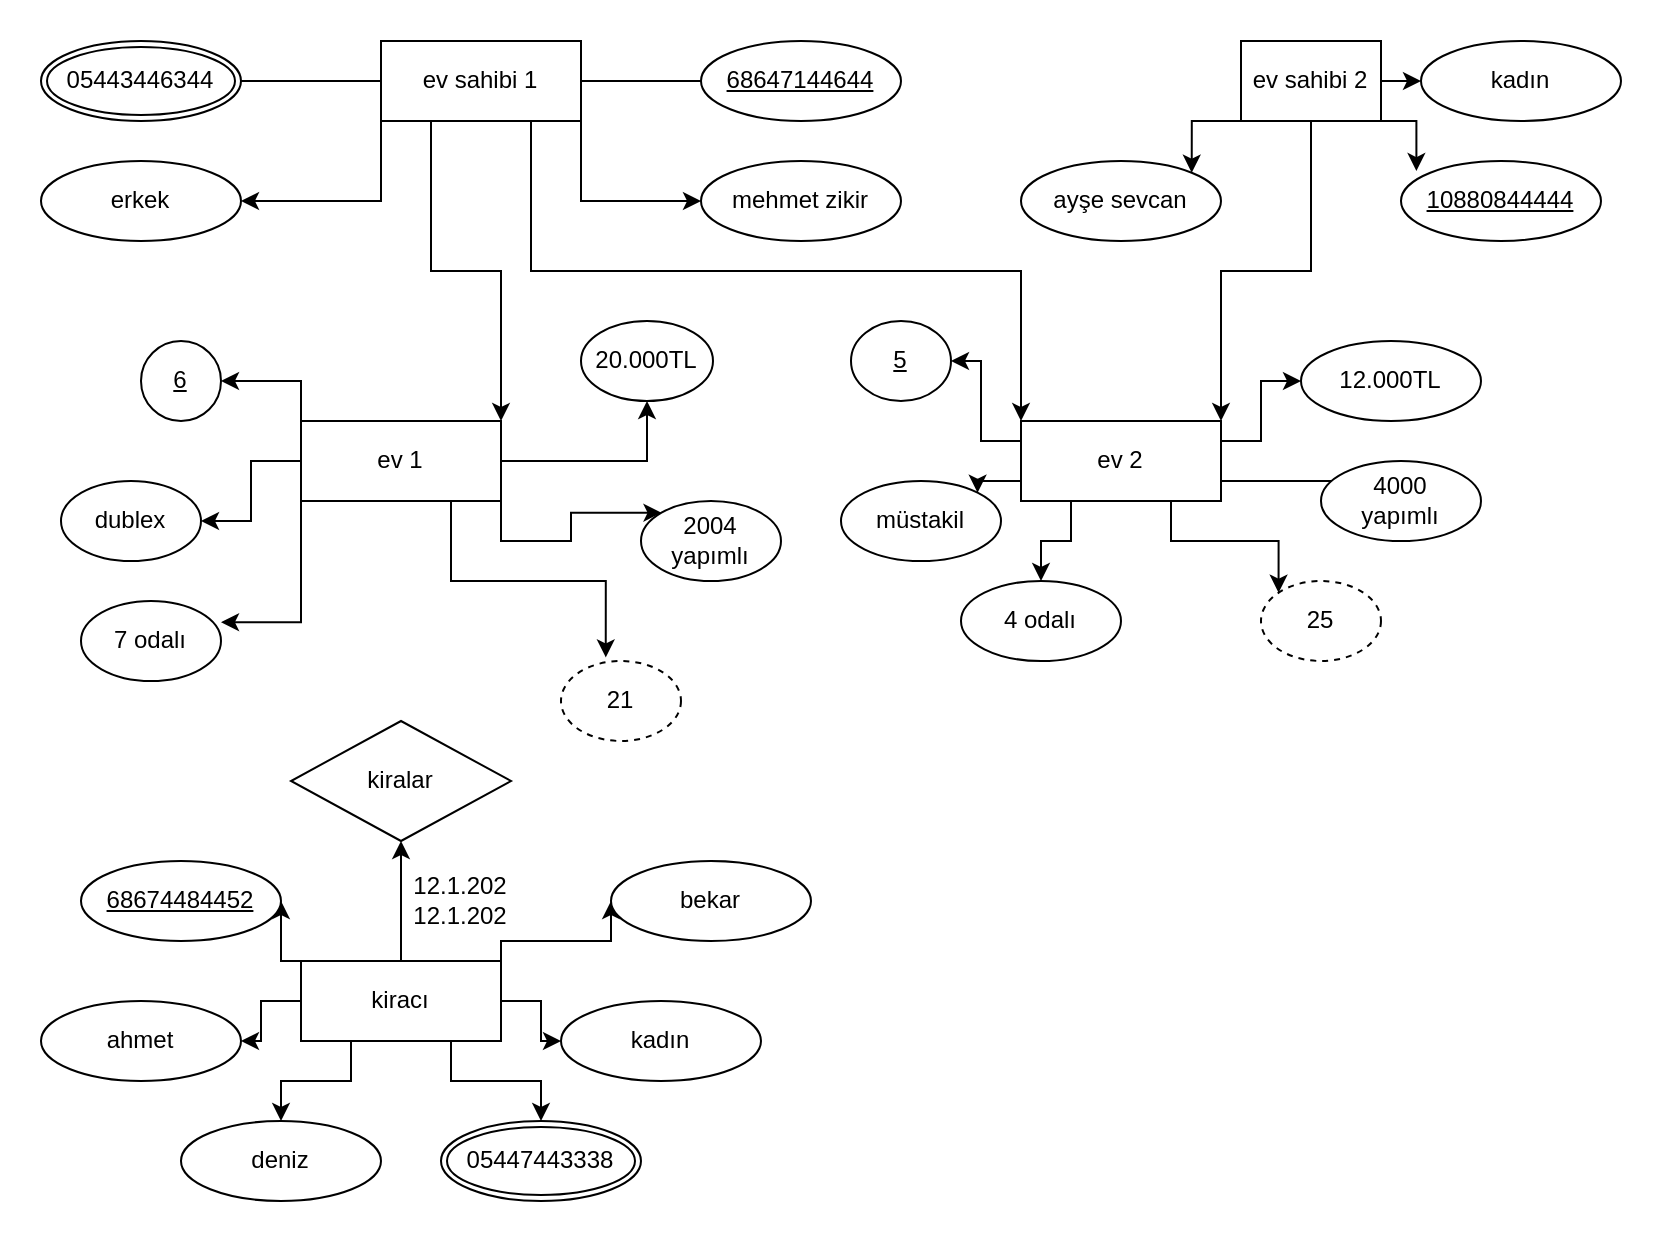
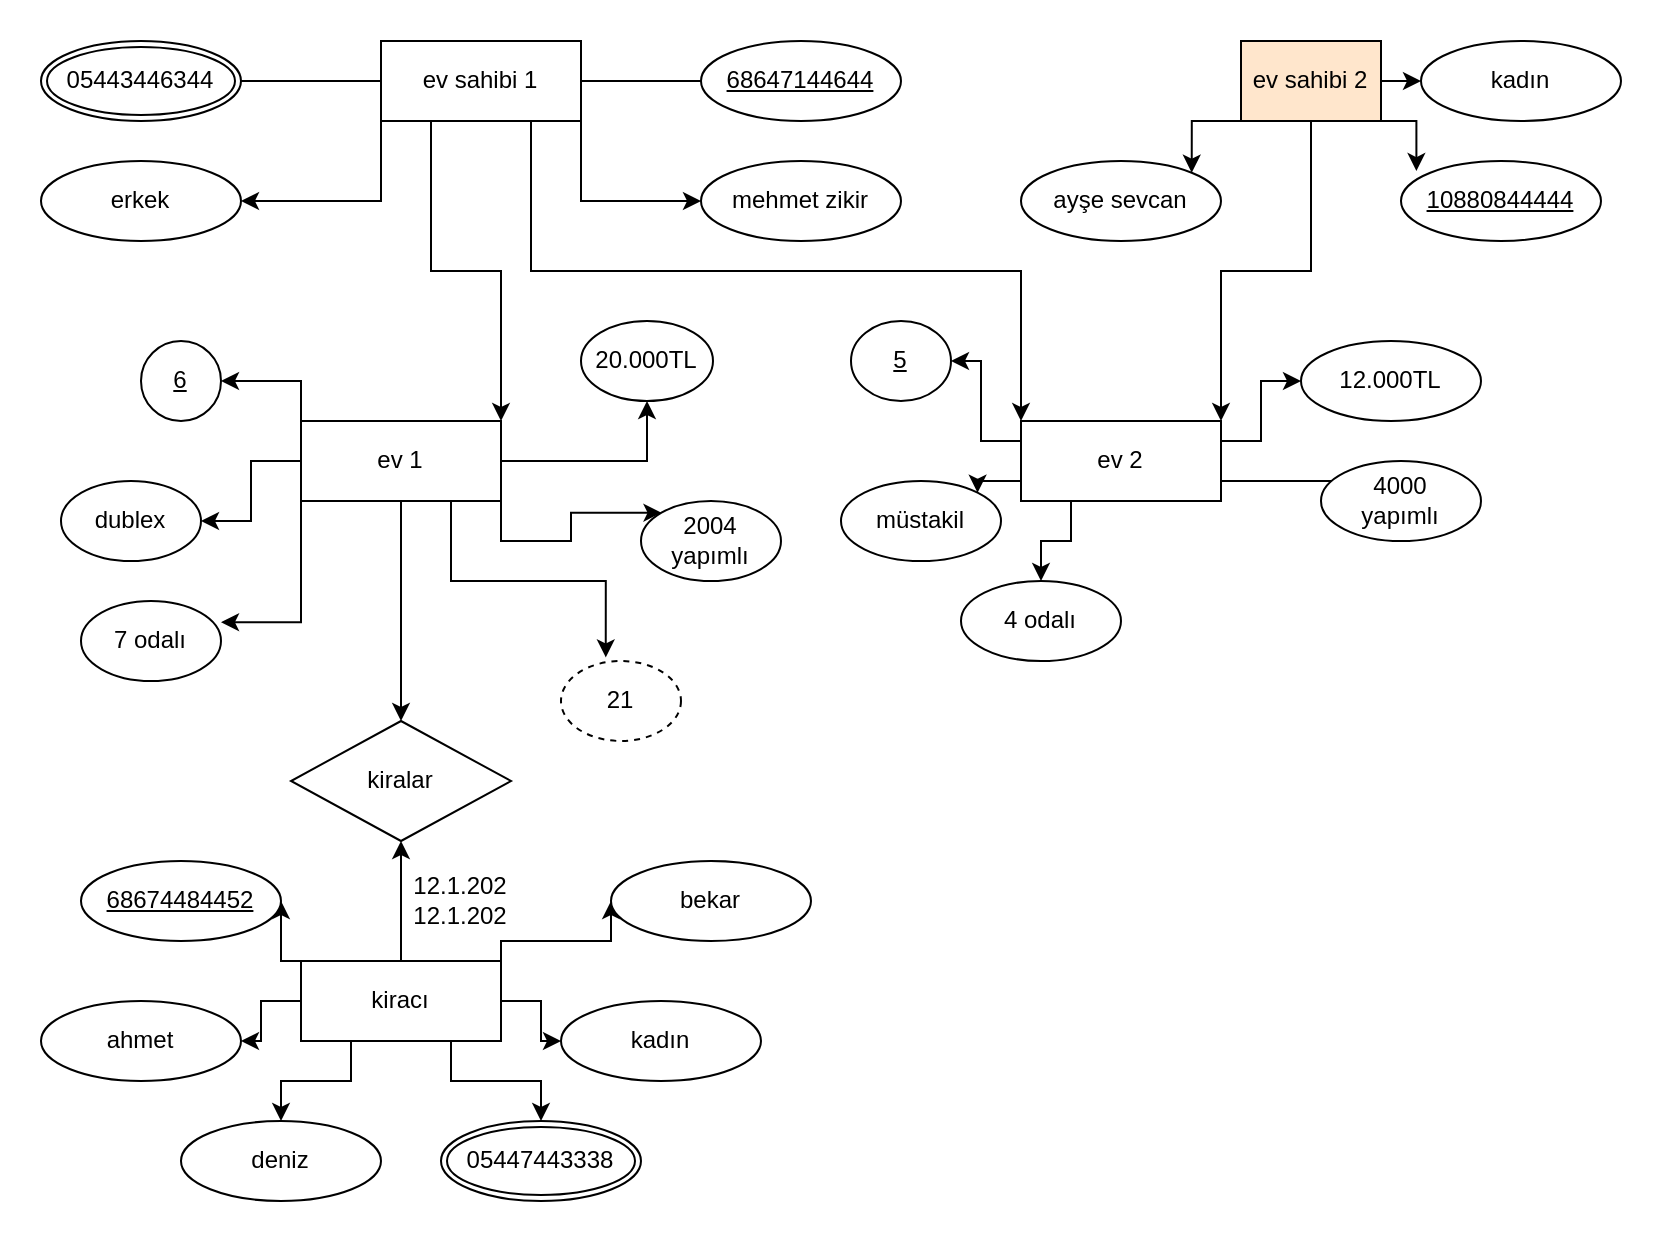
- <mxCell id="37" value="ev sahibi 2" style="whiteSpace=wrap;html=1;align=center;" vertex="1" parent="1"><mxGeometry x="620" y="20" width="70" height="40" as="geometry" /></mxCell>
+ <mxCell id="37" value="ev sahibi 2" style="whiteSpace=wrap;html=1;align=center;fillColor=#ffe6cc;" vertex="1" parent="1"><mxGeometry x="620" y="20" width="70" height="40" as="geometry" /></mxCell>
- <mxCell id="16" style="edgeStyle=orthogonalEdgeStyle;rounded=0;orthogonalLoop=1;jettySize=auto;html=1;exitX=0.75;exitY=1;exitDx=0;exitDy=0;entryX=0;entryY=0;entryDx=0;entryDy=0;" edge="1" parent="1" source="19" target="46"><mxGeometry relative="1" as="geometry" /></mxCell>
+ <mxCell id="24" style="edgeStyle=orthogonalEdgeStyle;rounded=0;orthogonalLoop=1;jettySize=auto;html=1;exitX=0.5;exitY=1;exitDx=0;exitDy=0;" edge="1" parent="1" source="25" target="48"><mxGeometry relative="1" as="geometry" /></mxCell>
- <mxCell id="46" value="25" style="ellipse;whiteSpace=wrap;html=1;align=center;dashed=1;" vertex="1" parent="1"><mxGeometry x="630" y="290" width="60" height="40" as="geometry" /></mxCell>
